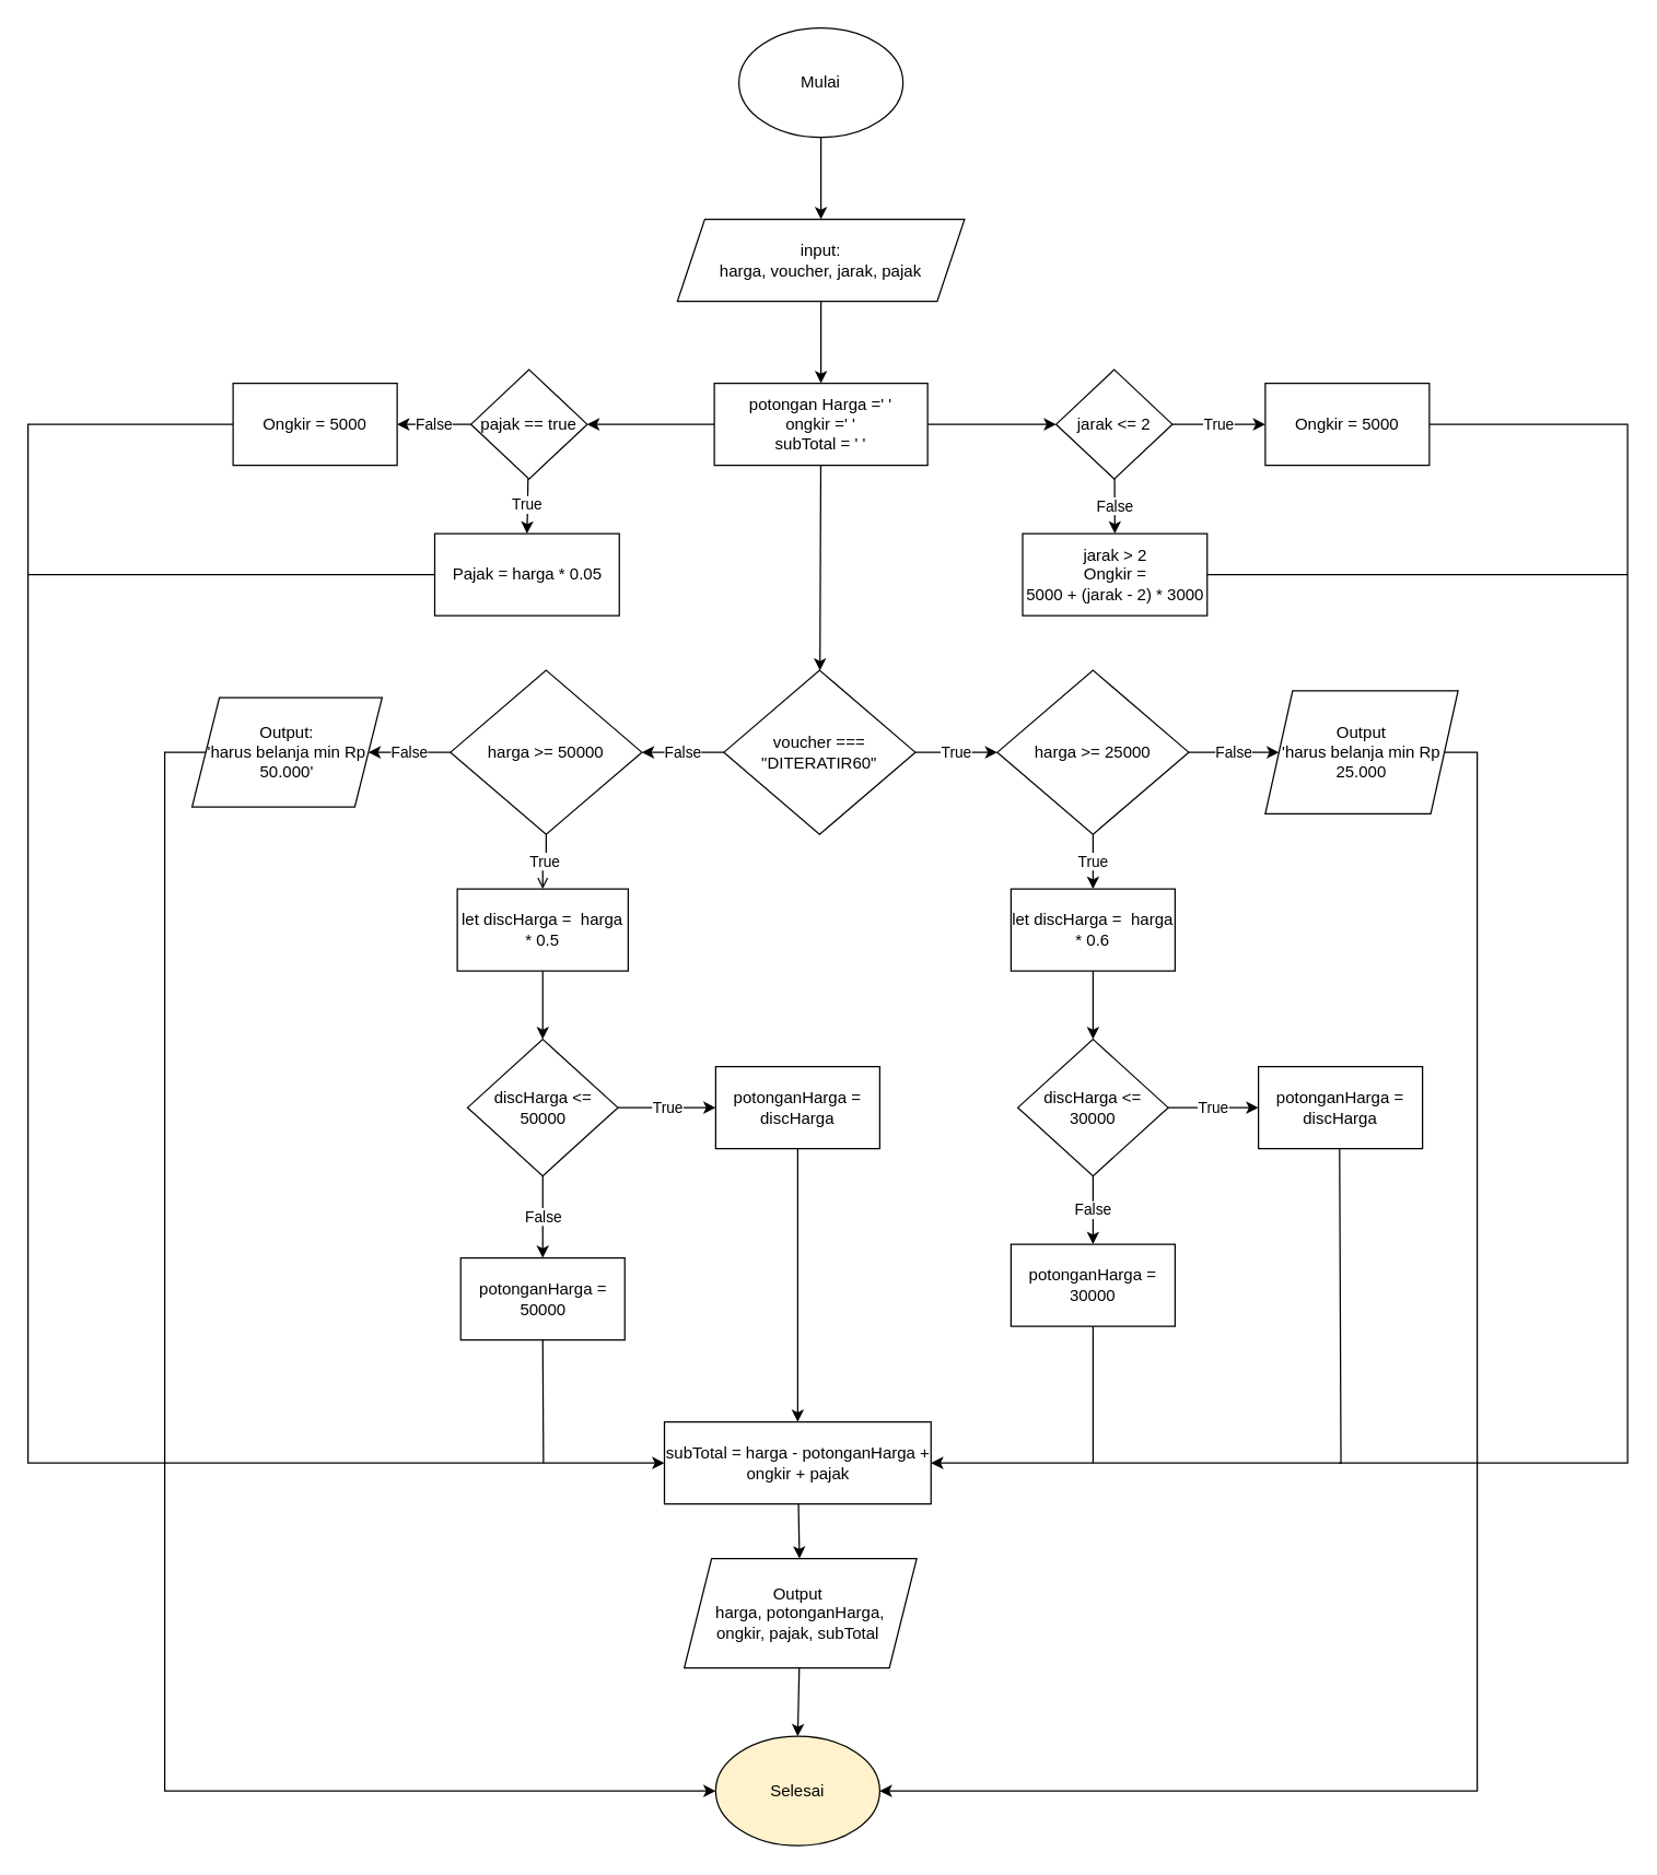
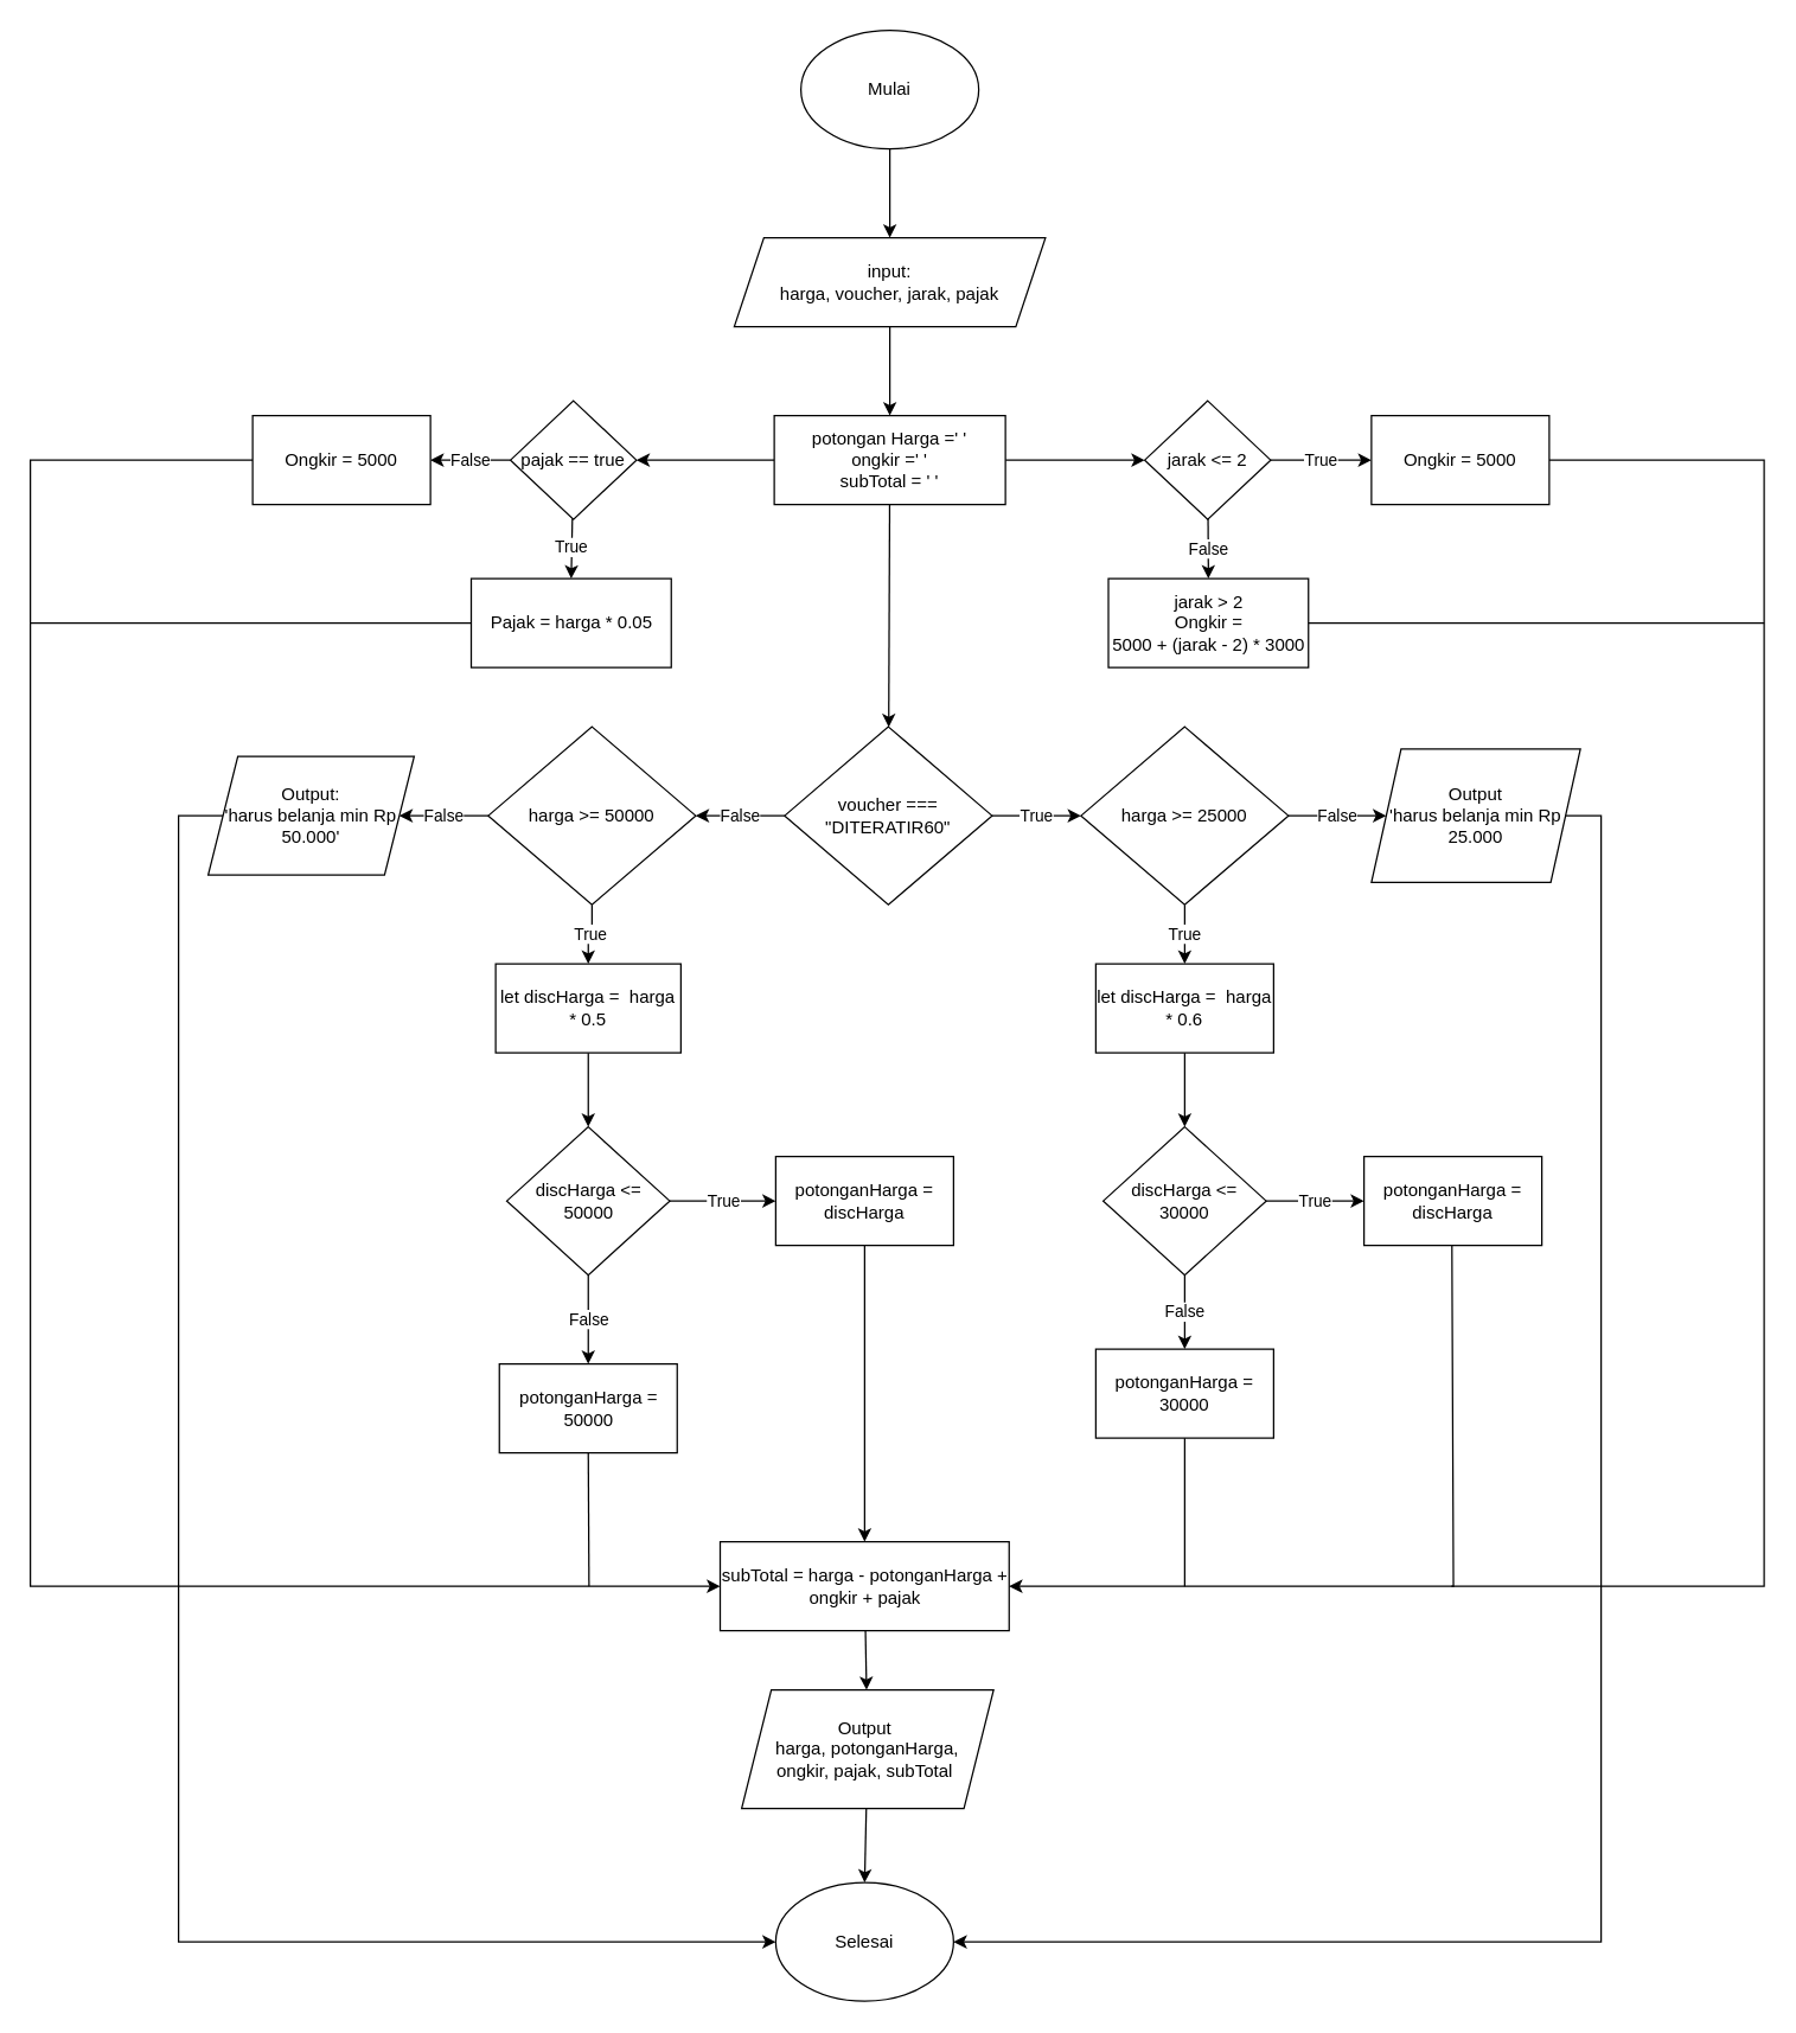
- <mxCell id="25" value="True" style="edgeStyle=orthogonalEdgeStyle;rounded=0;orthogonalLoop=1;jettySize=auto;html=1;entryX=0.5;entryY=0;entryDx=0;entryDy=0;endArrow=open;" parent="1" source="27" target="29" edge="1"><mxGeometry relative="1" as="geometry" /></mxCell>
+ <mxCell id="25" value="True" style="edgeStyle=orthogonalEdgeStyle;rounded=0;orthogonalLoop=1;jettySize=auto;html=1;entryX=0.5;entryY=0;entryDx=0;entryDy=0;" parent="1" source="27" target="29" edge="1"><mxGeometry relative="1" as="geometry" /></mxCell>
- <mxCell id="55" value="Selesai" style="ellipse;whiteSpace=wrap;html=1;fillColor=#fff2cc;" parent="1" vertex="1"><mxGeometry x="523" y="1270" width="120" height="80" as="geometry" /></mxCell>
+ <mxCell id="55" value="Selesai" style="ellipse;whiteSpace=wrap;html=1;" parent="1" vertex="1"><mxGeometry x="523" y="1270" width="120" height="80" as="geometry" /></mxCell>
